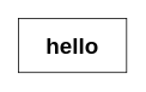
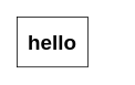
- <mxCell id="2" value="&lt;font style=&quot;font-size: 25px&quot;&gt;&lt;b&gt;hello&lt;/b&gt;&lt;/font&gt;" style="rounded=0;whiteSpace=wrap;html=1;" vertex="1" parent="1"><mxGeometry x="20" y="20" width="120" height="60" as="geometry" /></mxCell>
+ <mxCell id="2" value="&lt;font style=&quot;font-size: 25px&quot;&gt;&lt;b&gt;hello&lt;/b&gt;&lt;/font&gt;" style="rounded=0;whiteSpace=wrap;html=1;" vertex="1" parent="1"><mxGeometry x="20" y="20" width="85" height="60" as="geometry" /></mxCell>
